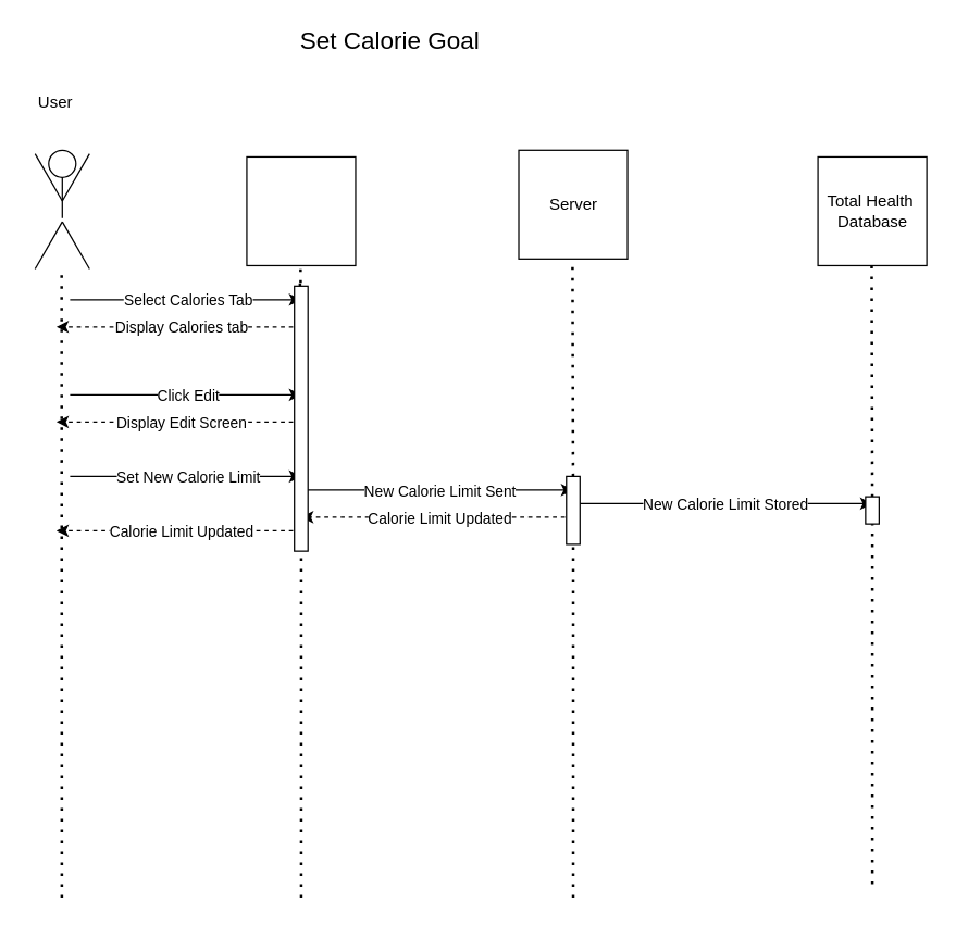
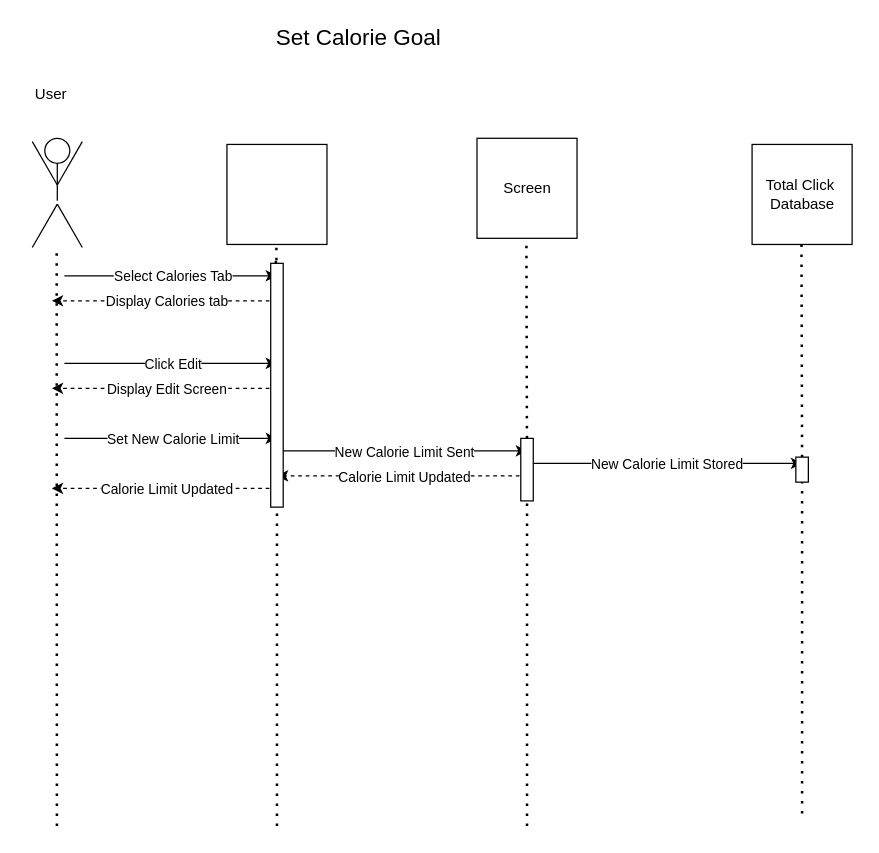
- <mxCell id="16" value="Server" style="text;html=1;resizable=0;autosize=1;align=center;verticalAlign=middle;points=[];fillColor=none;strokeColor=none;rounded=0;" vertex="1" parent="1"><mxGeometry x="396" y="140" width="50" height="20" as="geometry" /></mxCell>
+ <mxCell id="16" value="Screen" style="text;html=1;resizable=0;autosize=1;align=center;verticalAlign=middle;points=[];fillColor=none;strokeColor=none;rounded=0;" vertex="1" parent="1"><mxGeometry x="396" y="140" width="50" height="20" as="geometry" /></mxCell>
- <mxCell id="17" value="Total Health&amp;nbsp;&lt;br&gt;Database" style="text;html=1;resizable=0;autosize=1;align=center;verticalAlign=middle;points=[];fillColor=none;strokeColor=none;rounded=0;" vertex="1" parent="1"><mxGeometry x="601" y="139.91" width="80" height="30" as="geometry" /></mxCell>
+ <mxCell id="17" value="Total Click&amp;nbsp;&lt;br&gt;Database" style="text;html=1;resizable=0;autosize=1;align=center;verticalAlign=middle;points=[];fillColor=none;strokeColor=none;rounded=0;" vertex="1" parent="1"><mxGeometry x="601" y="139.91" width="80" height="30" as="geometry" /></mxCell>
